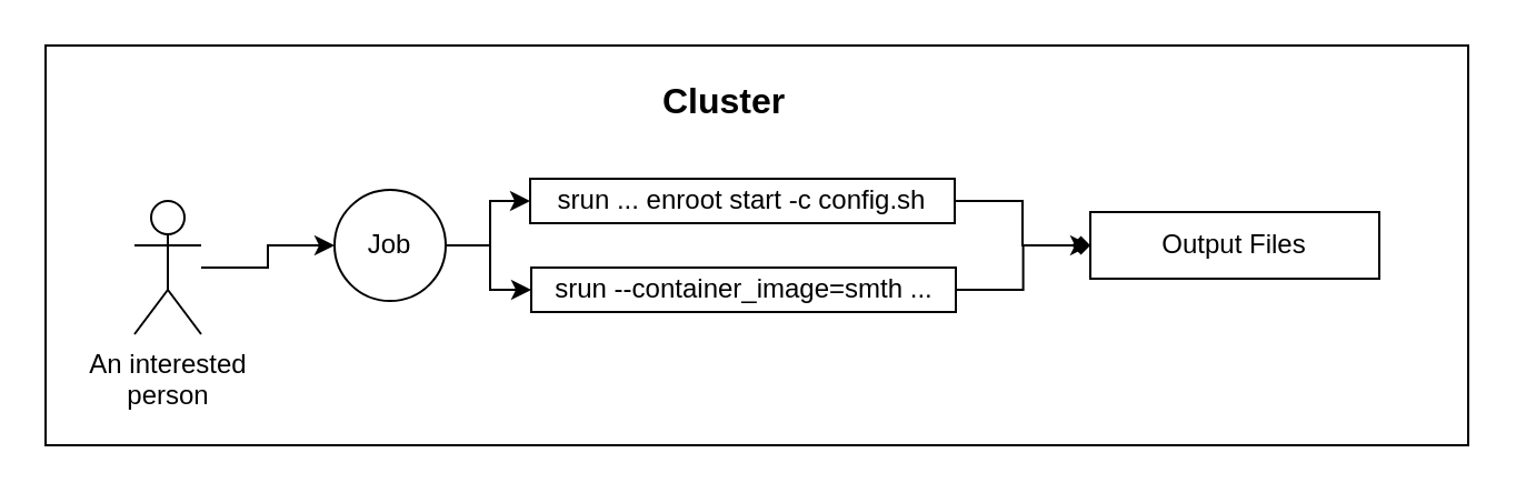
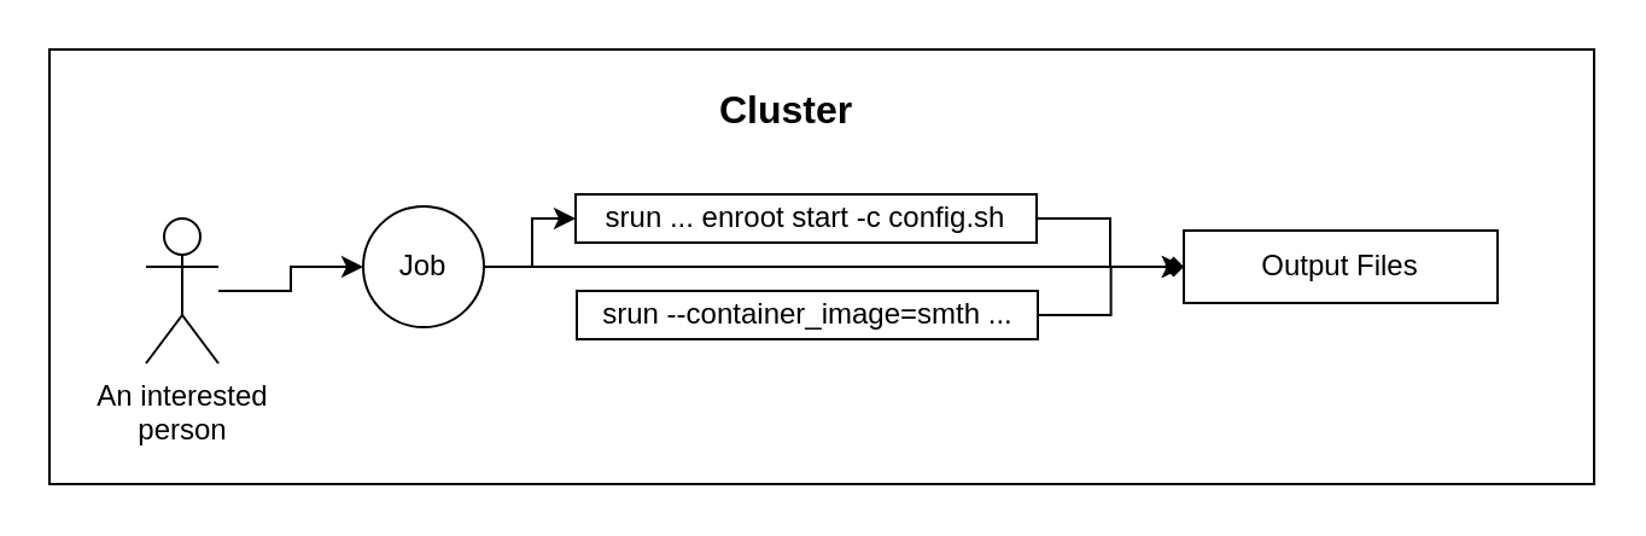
- <mxCell id="7" style="edgeStyle=orthogonalEdgeStyle;rounded=0;orthogonalLoop=1;jettySize=auto;html=1;exitX=1;exitY=0.5;exitDx=0;exitDy=0;entryX=0;entryY=0.5;entryDx=0;entryDy=0;" edge="1" parent="1" source="8" target="12"><mxGeometry relative="1" as="geometry" /></mxCell>
+ <mxCell id="7" style="edgeStyle=orthogonalEdgeStyle;rounded=0;orthogonalLoop=1;jettySize=auto;html=1;exitX=1;exitY=0.5;exitDx=0;exitDy=0;" edge="1" parent="1" source="8" target="13"><mxGeometry relative="1" as="geometry" /></mxCell>
